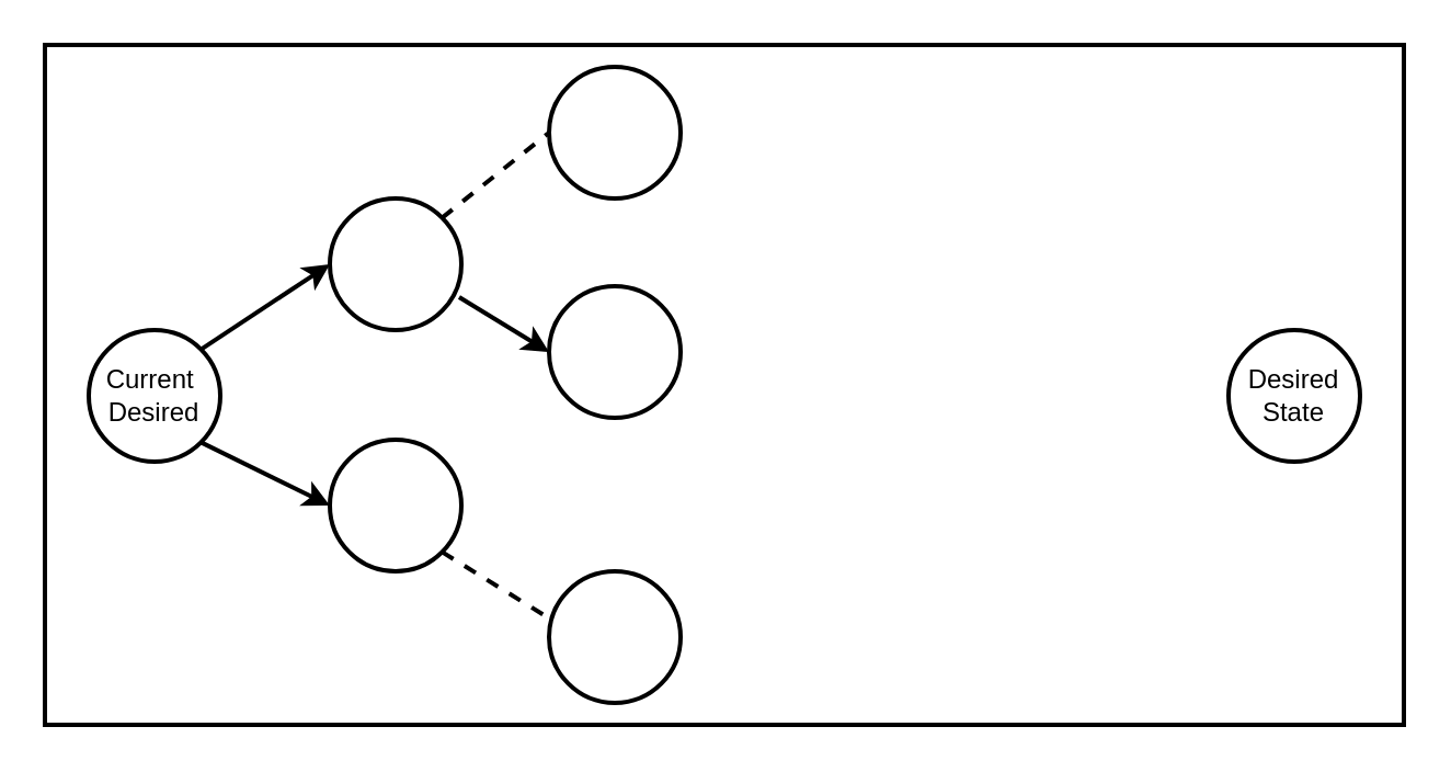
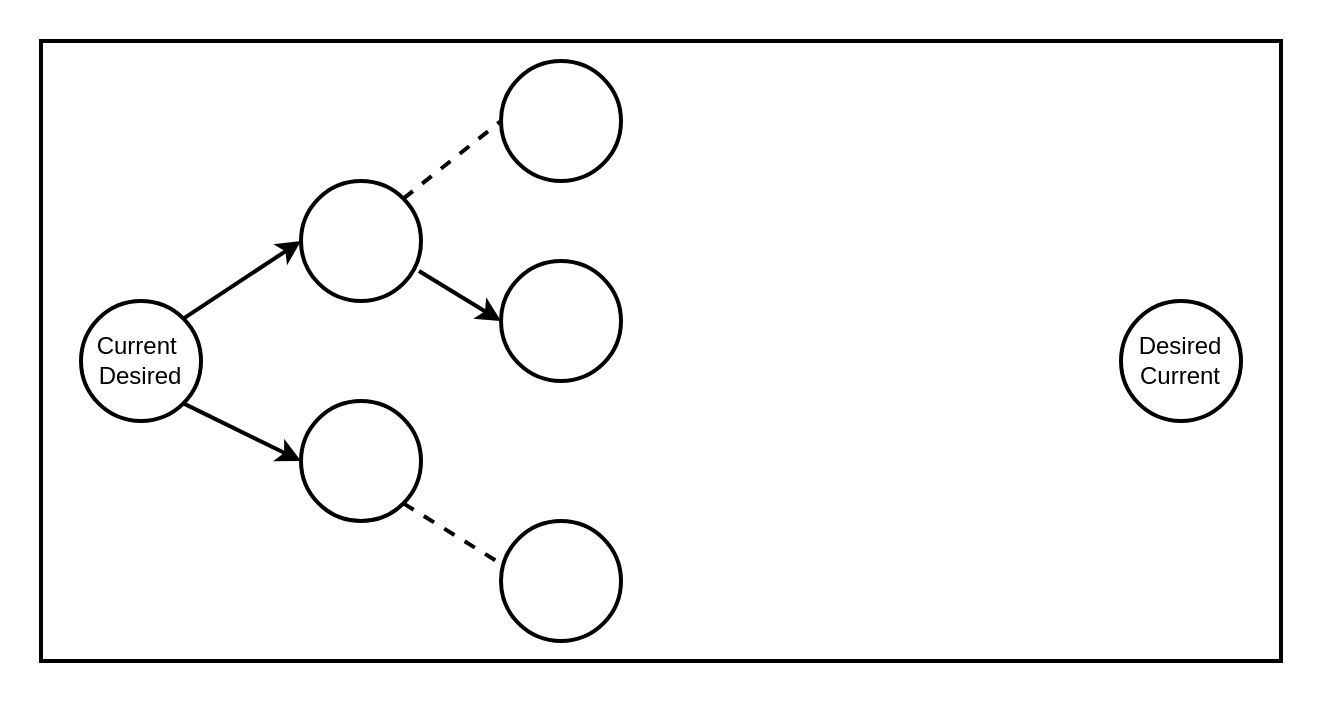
- <mxCell id="4" value="Desired&lt;br&gt;State" style="ellipse;whiteSpace=wrap;html=1;aspect=fixed;strokeWidth=2;" vertex="1" parent="1"><mxGeometry x="560" y="150" width="60" height="60" as="geometry" /></mxCell>
+ <mxCell id="4" value="Desired&lt;br&gt;Current" style="ellipse;whiteSpace=wrap;html=1;aspect=fixed;strokeWidth=2;" vertex="1" parent="1"><mxGeometry x="560" y="150" width="60" height="60" as="geometry" /></mxCell>
